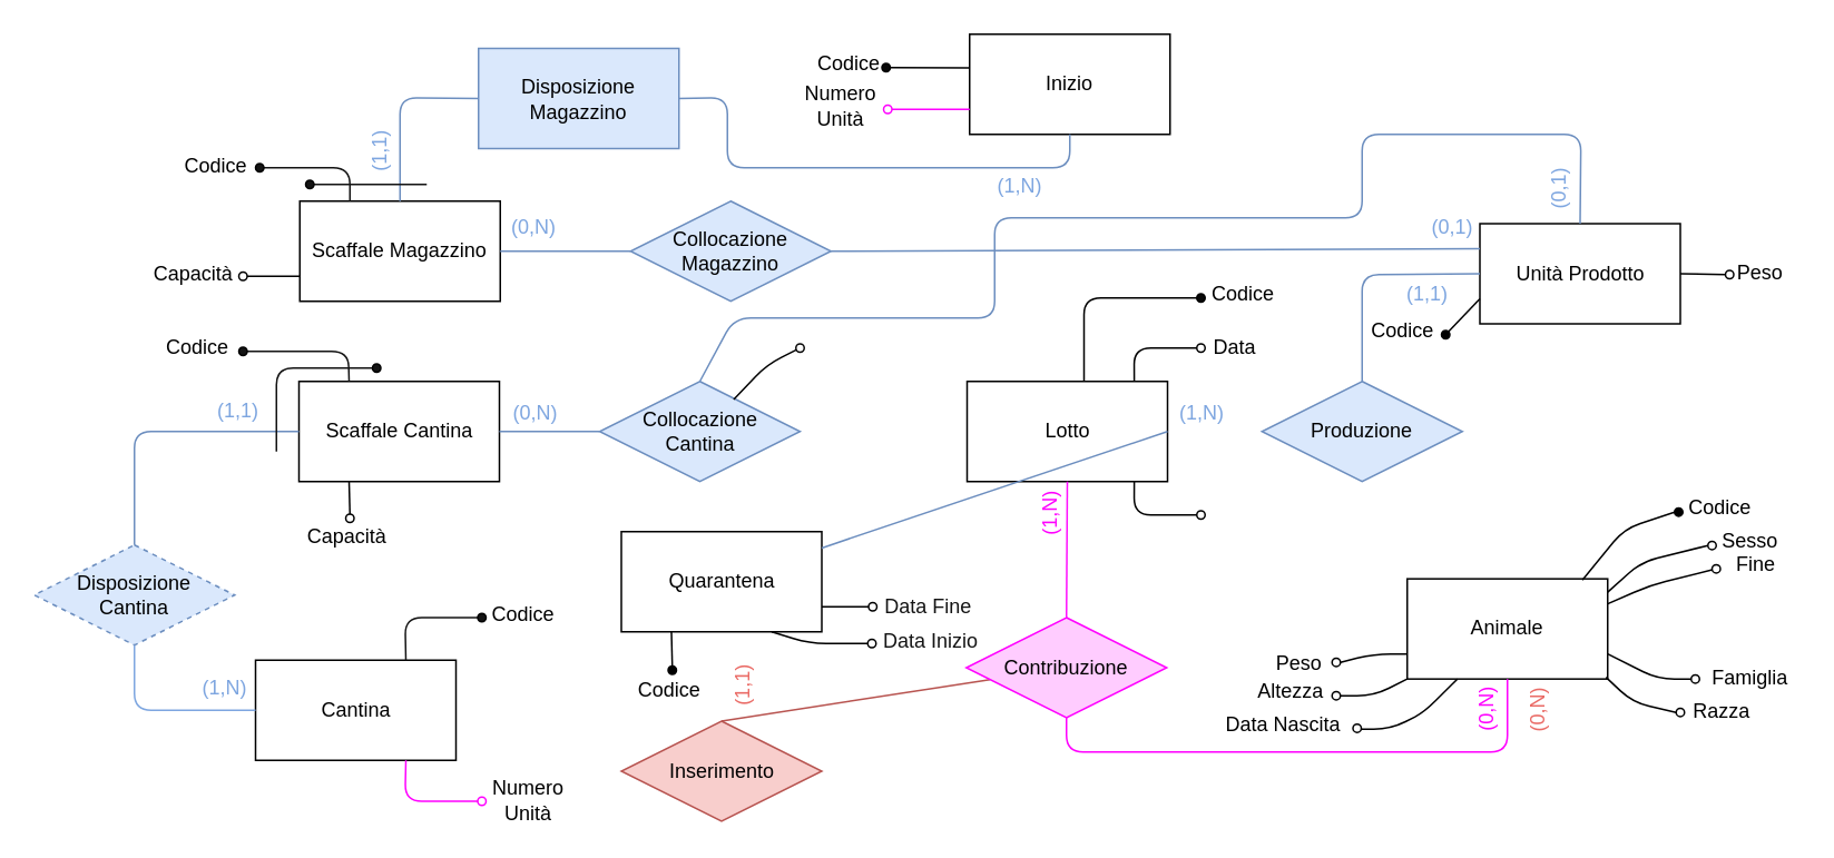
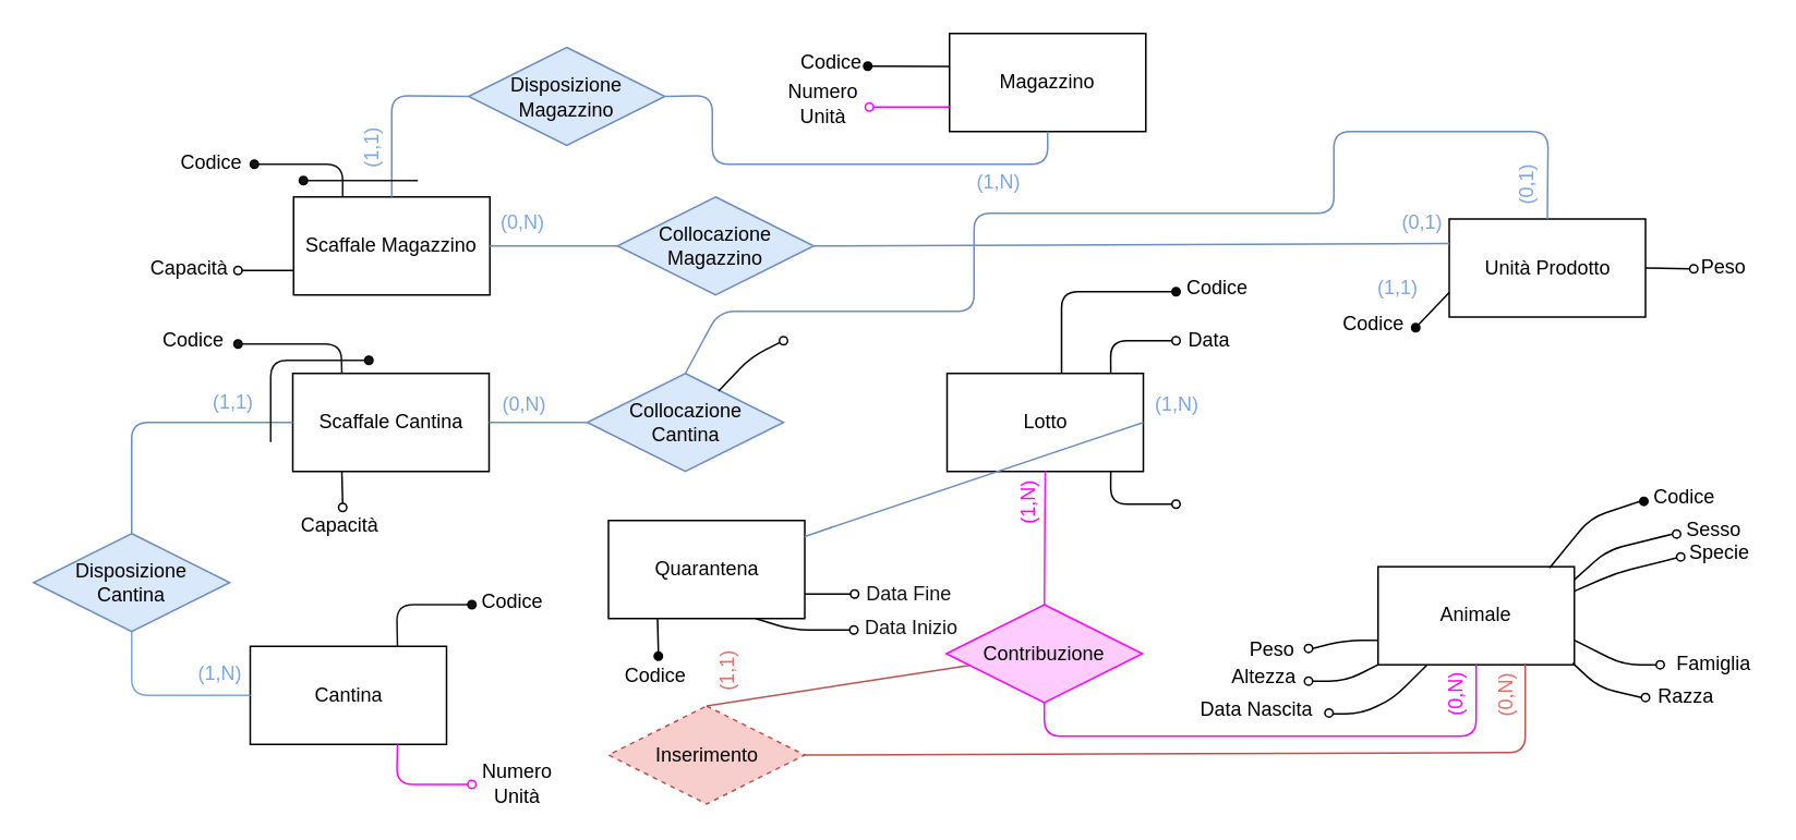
- <mxCell id="6" value="Inizio" style="rounded=0;whiteSpace=wrap;html=1;" parent="1" vertex="1"><mxGeometry x="580" y="20" width="120" height="60" as="geometry" /></mxCell>
+ <mxCell id="6" value="Magazzino" style="rounded=0;whiteSpace=wrap;html=1;" parent="1" vertex="1"><mxGeometry x="580" y="20" width="120" height="60" as="geometry" /></mxCell>
- <mxCell id="72" value="Disposizione Magazzino" style="whiteSpace=wrap;html=1;fillColor=#dae8fc;strokeColor=#6c8ebf;rounded=0;" parent="1" vertex="1"><mxGeometry x="286" y="28.5" width="120" height="60" as="geometry" /></mxCell>
+ <mxCell id="72" value="Disposizione Magazzino" style="rhombus;whiteSpace=wrap;html=1;fillColor=#dae8fc;strokeColor=#6c8ebf;" parent="1" vertex="1"><mxGeometry x="286" y="28.5" width="120" height="60" as="geometry" /></mxCell>
- <mxCell id="96" value="" style="endArrow=none;html=1;exitX=0.5;exitY=0;exitDx=0;exitDy=0;entryX=0;entryY=0.5;entryDx=0;entryDy=0;fillColor=#dae8fc;strokeColor=#6c8ebf;" parent="1" source="94" target="92" edge="1"><mxGeometry width="50" height="50" relative="1" as="geometry"><mxPoint x="785" y="180" as="sourcePoint" /><mxPoint x="835" y="130" as="targetPoint" /><Array as="points"><mxPoint x="815" y="164" /></Array></mxGeometry></mxCell>
- <mxCell id="94" value="Produzione" style="rhombus;whiteSpace=wrap;html=1;fillColor=#dae8fc;strokeColor=#6c8ebf;" parent="1" vertex="1"><mxGeometry x="755" y="228" width="120" height="60" as="geometry" /></mxCell>
- <mxCell id="54" value="Fine" style="text;html=1;strokeColor=none;fillColor=none;align=center;verticalAlign=middle;whiteSpace=wrap;rounded=0;" parent="1" vertex="1"><mxGeometry x="1030.5" y="327.778" width="40" height="20" as="geometry" /></mxCell>
+ <mxCell id="54" value="Specie" style="text;html=1;strokeColor=none;fillColor=none;align=center;verticalAlign=middle;whiteSpace=wrap;rounded=0;" parent="1" vertex="1"><mxGeometry x="1030.5" y="327.778" width="40" height="20" as="geometry" /></mxCell>
- <mxCell id="60" value="Disposizione &lt;br&gt;Cantina" style="rhombus;whiteSpace=wrap;html=1;strokeColor=#6c8ebf;fillColor=#dae8fc;dashed=1;" parent="1" vertex="1"><mxGeometry x="20" y="326" width="120" height="60" as="geometry" /></mxCell>
+ <mxCell id="60" value="Disposizione &lt;br&gt;Cantina" style="rhombus;whiteSpace=wrap;html=1;strokeColor=#6c8ebf;fillColor=#dae8fc;" parent="1" vertex="1"><mxGeometry x="20" y="326" width="120" height="60" as="geometry" /></mxCell>
+ <mxCell id="118" value="" style="endArrow=none;html=1;exitX=1;exitY=0.5;exitDx=0;exitDy=0;entryX=0.75;entryY=1;entryDx=0;entryDy=0;strokeColor=#B85450;" parent="1" source="44" target="4" edge="1"><mxGeometry width="50" height="50" relative="1" as="geometry"><mxPoint x="675" y="510" as="sourcePoint" /><mxPoint x="725" y="460" as="targetPoint" /><Array as="points"><mxPoint x="932" y="460" /></Array></mxGeometry></mxCell>
- <mxCell id="44" value="Inserimento" style="rhombus;whiteSpace=wrap;html=1;strokeColor=#b85450;fillColor=#f8cecc;" parent="1" vertex="1"><mxGeometry x="371.5" y="431.5" width="120" height="60" as="geometry" /></mxCell>
+ <mxCell id="44" value="Inserimento" style="rhombus;whiteSpace=wrap;html=1;strokeColor=#b85450;fillColor=#f8cecc;dashed=1;" parent="1" vertex="1"><mxGeometry x="371.5" y="431.5" width="120" height="60" as="geometry" /></mxCell>
